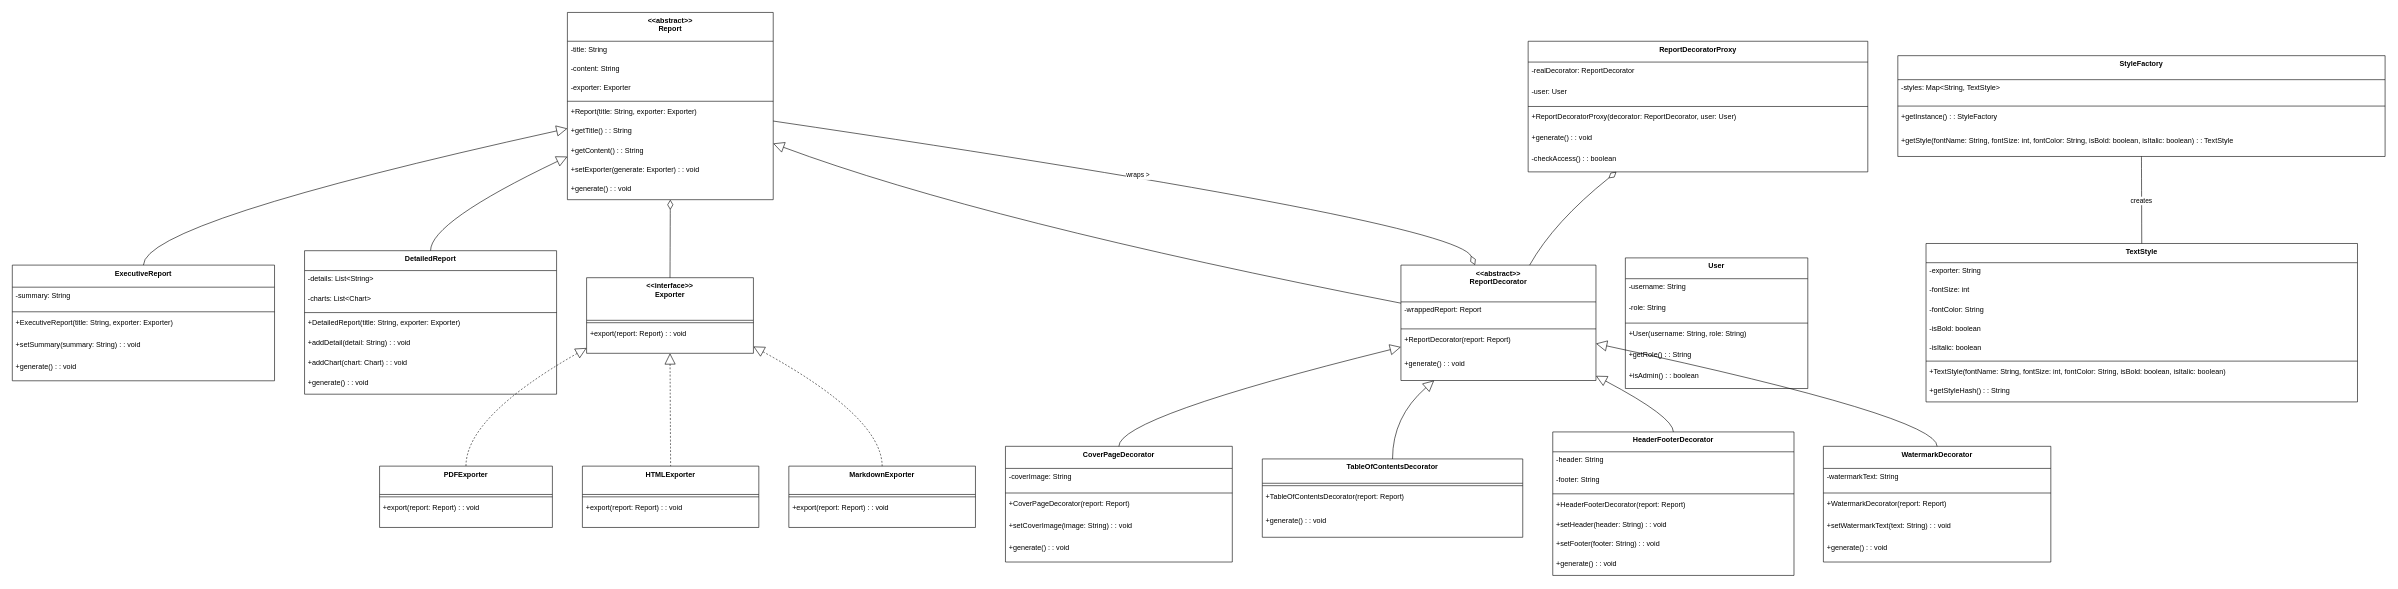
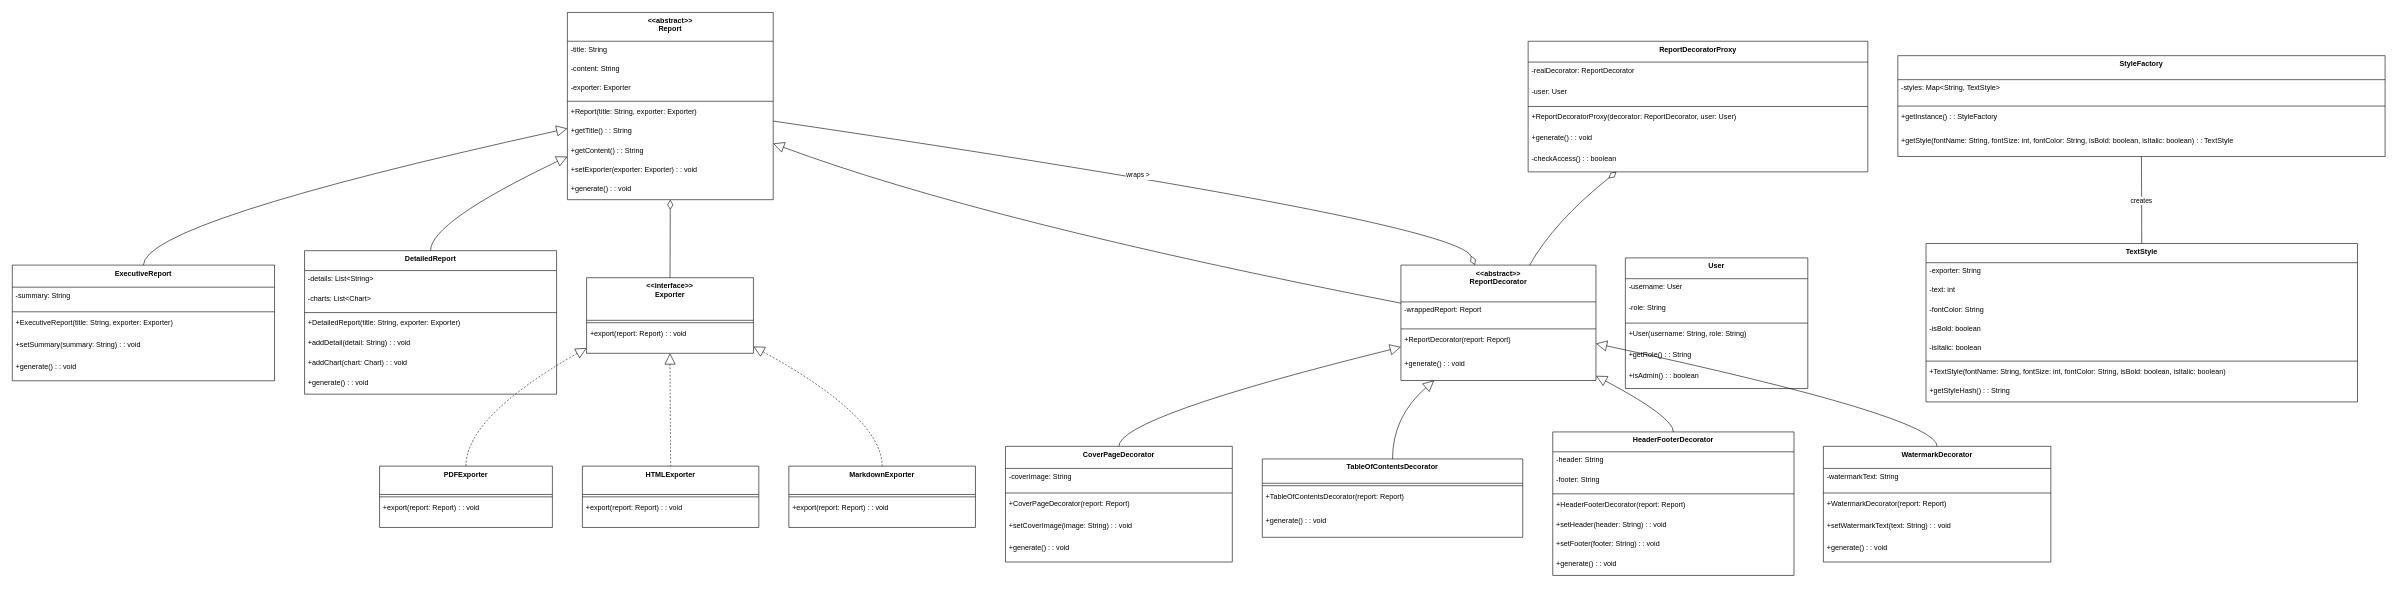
- <mxCell id="10" value="+setExporter(generate: Exporter) : : void" style="text;strokeColor=none;fillColor=none;align=left;verticalAlign=top;spacingLeft=4;spacingRight=4;overflow=hidden;rotatable=0;points=[[0,0.5],[1,0.5]];portConstraint=eastwest;" parent="2" vertex="1"><mxGeometry y="248" width="343" height="32" as="geometry" /></mxCell>
+ <mxCell id="10" value="+setExporter(exporter: Exporter) : : void" style="text;strokeColor=none;fillColor=none;align=left;verticalAlign=top;spacingLeft=4;spacingRight=4;overflow=hidden;rotatable=0;points=[[0,0.5],[1,0.5]];portConstraint=eastwest;" parent="2" vertex="1"><mxGeometry y="248" width="343" height="32" as="geometry" /></mxCell>
- <mxCell id="89" value="-username: String" style="text;strokeColor=none;fillColor=none;align=left;verticalAlign=top;spacingLeft=4;spacingRight=4;overflow=hidden;rotatable=0;points=[[0,0.5],[1,0.5]];portConstraint=eastwest;" parent="88" vertex="1"><mxGeometry y="34.667" width="304" height="35" as="geometry" /></mxCell>
+ <mxCell id="89" value="-username: User" style="text;strokeColor=none;fillColor=none;align=left;verticalAlign=top;spacingLeft=4;spacingRight=4;overflow=hidden;rotatable=0;points=[[0,0.5],[1,0.5]];portConstraint=eastwest;" parent="88" vertex="1"><mxGeometry y="34.667" width="304" height="35" as="geometry" /></mxCell>
- <mxCell id="69" value="-fontSize: int" style="text;strokeColor=none;fillColor=none;align=left;verticalAlign=top;spacingLeft=4;spacingRight=4;overflow=hidden;rotatable=0;points=[[0,0.5],[1,0.5]];portConstraint=eastwest;" parent="67" vertex="1"><mxGeometry y="64" width="719" height="32" as="geometry" /></mxCell>
+ <mxCell id="69" value="-text: int" style="text;strokeColor=none;fillColor=none;align=left;verticalAlign=top;spacingLeft=4;spacingRight=4;overflow=hidden;rotatable=0;points=[[0,0.5],[1,0.5]];portConstraint=eastwest;" parent="67" vertex="1"><mxGeometry y="64" width="719" height="32" as="geometry" /></mxCell>
